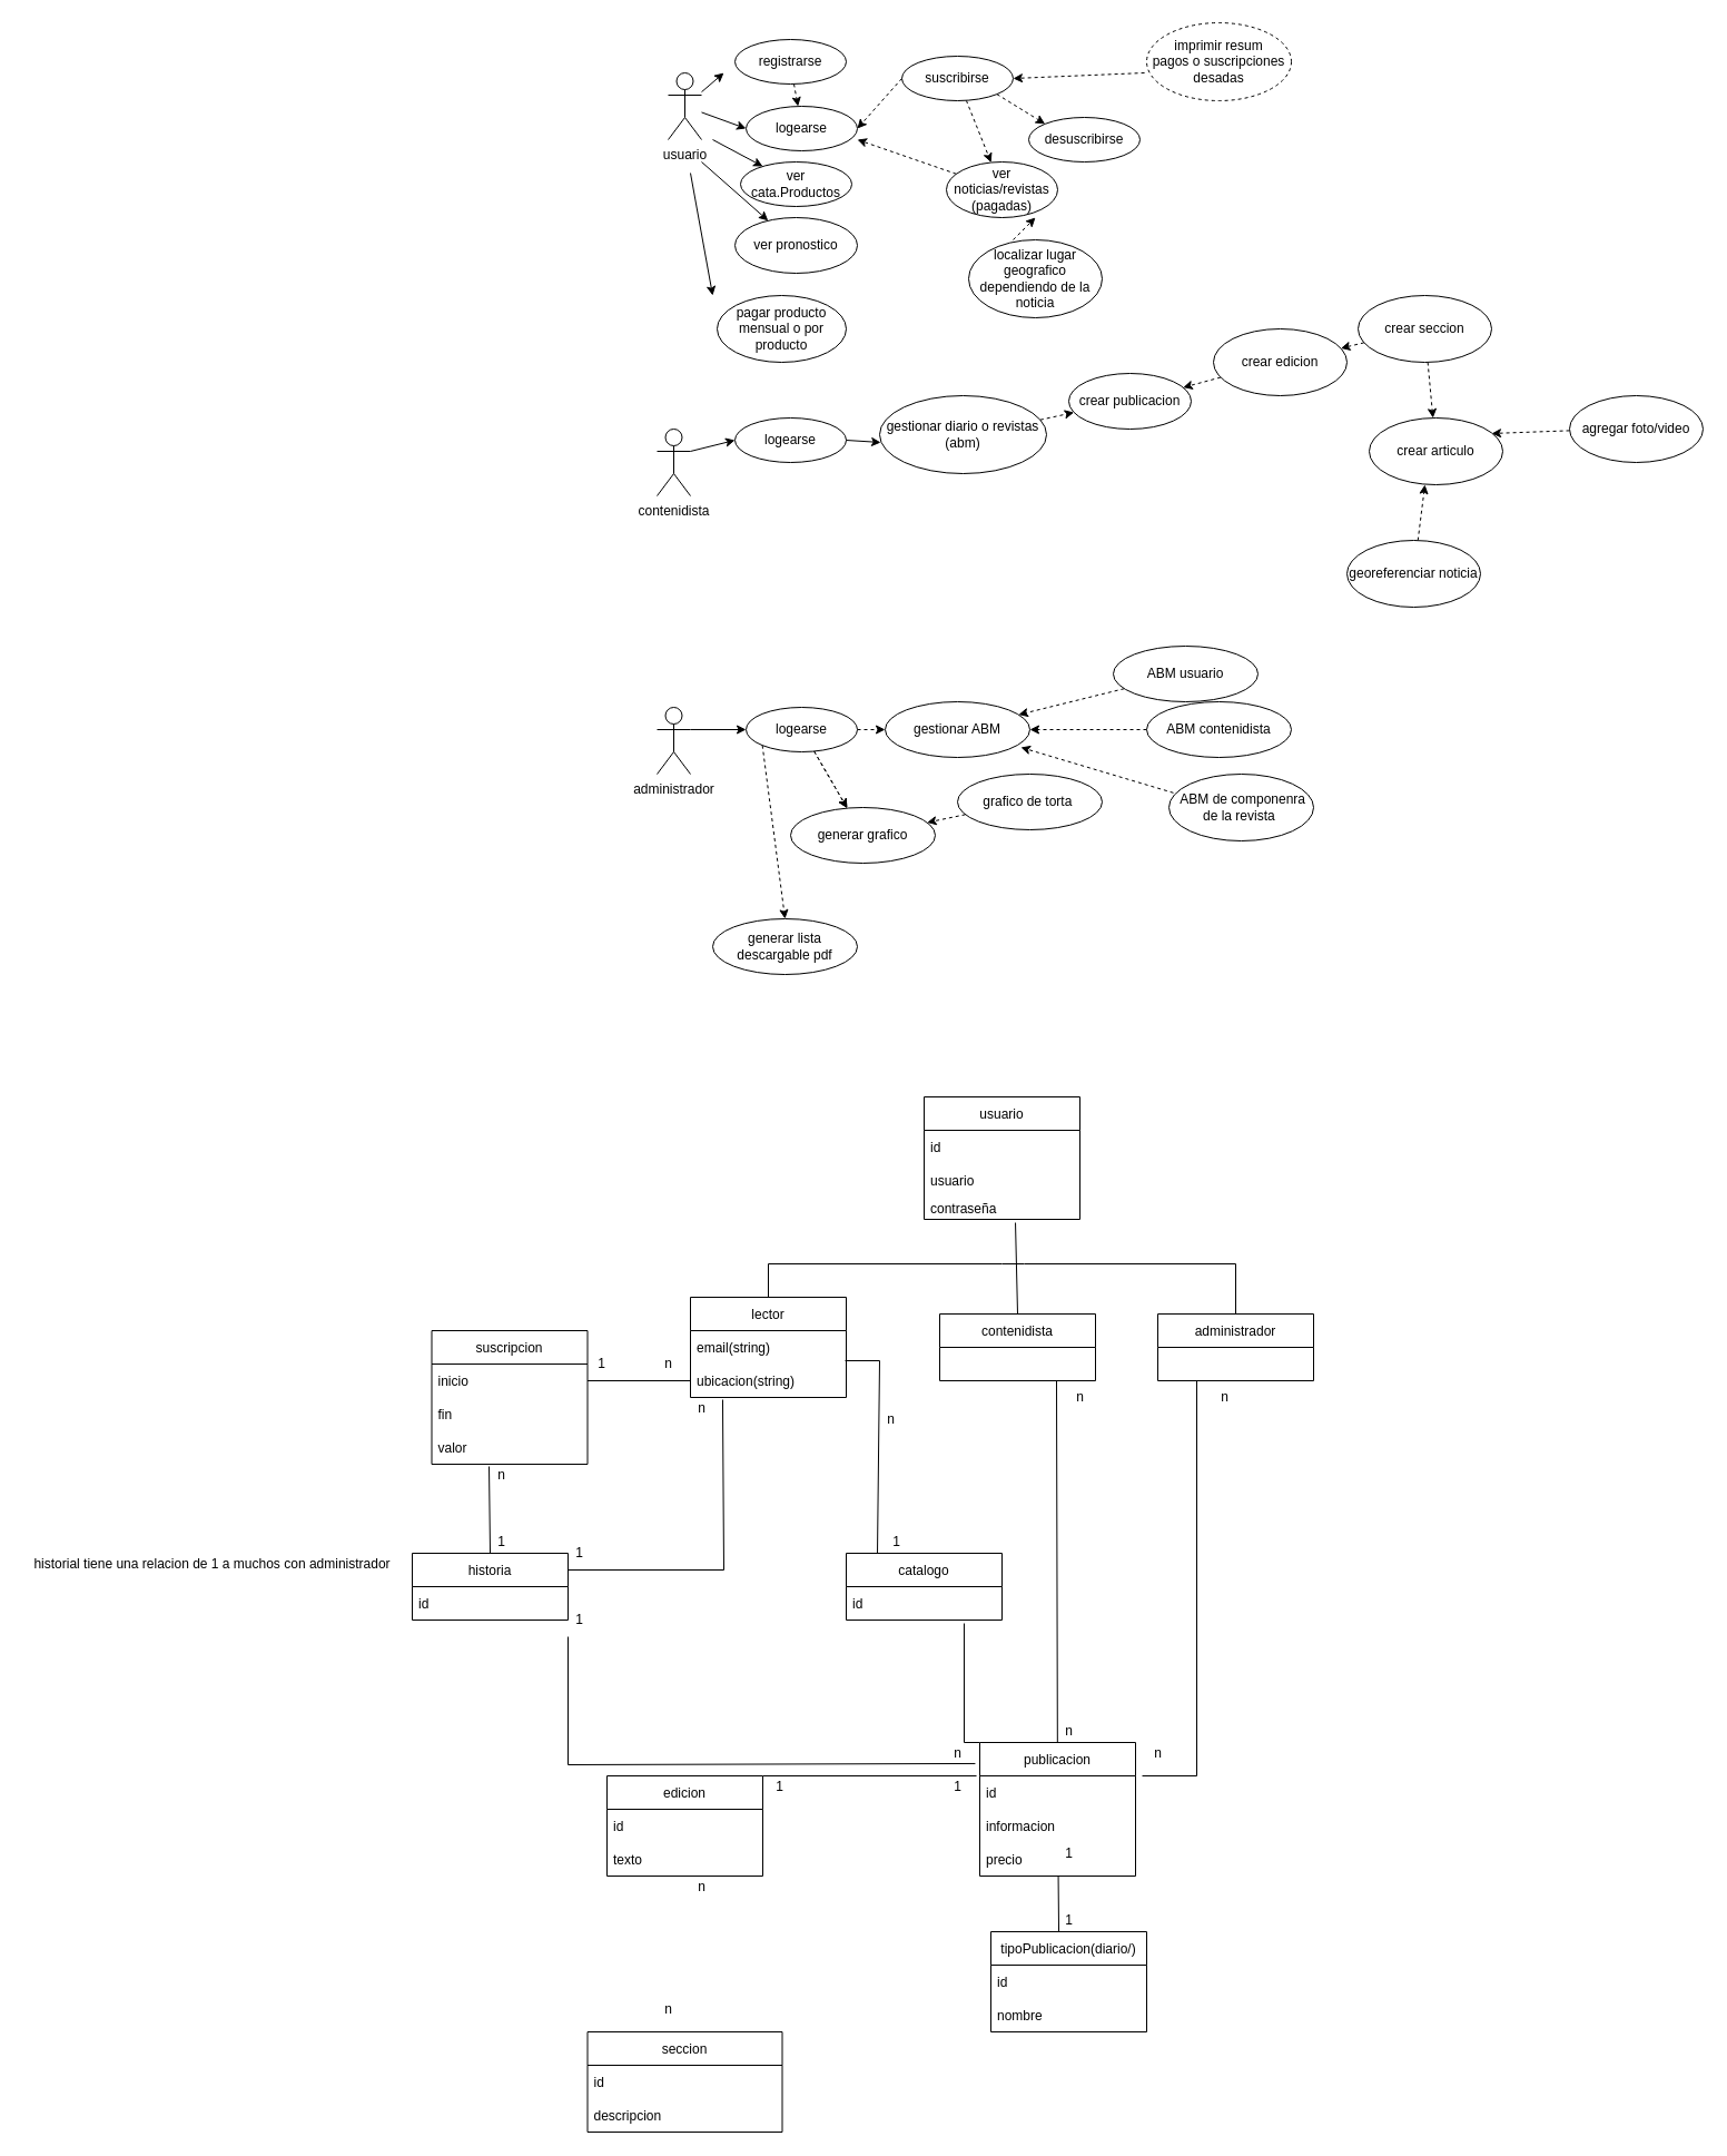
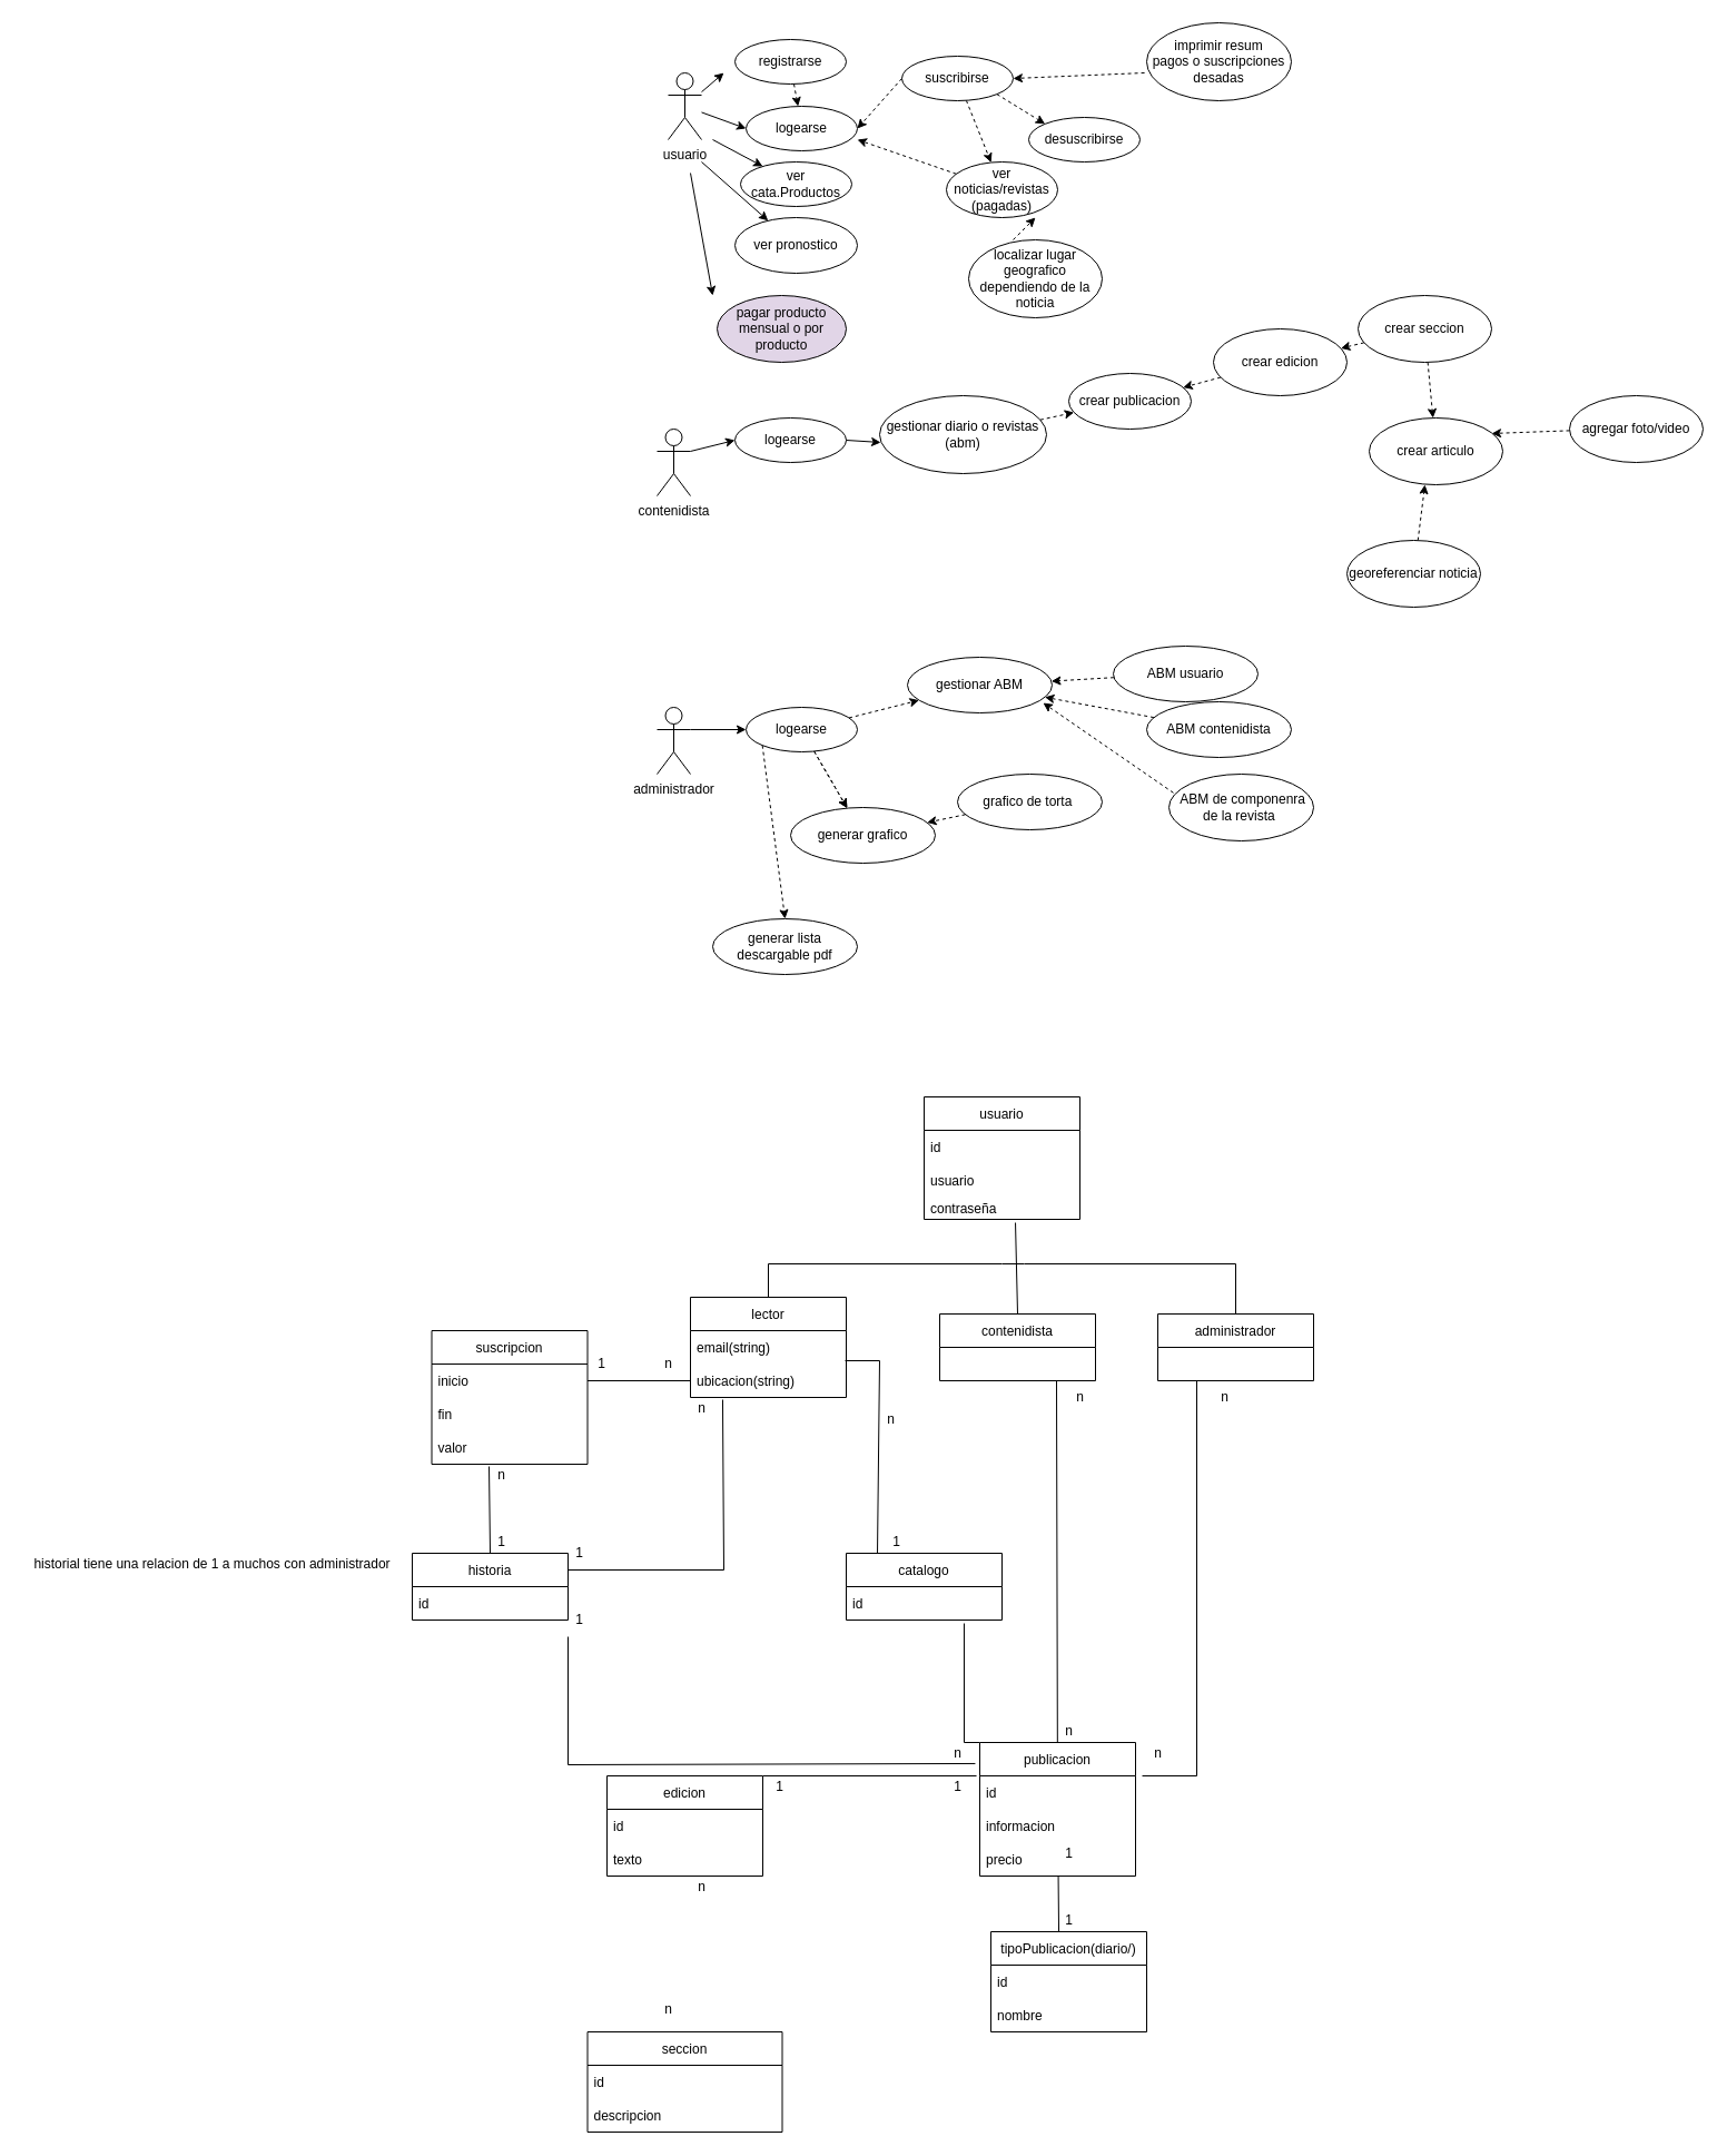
- <mxCell id="13" value="imprimir resum&lt;br&gt;pagos o suscripciones desadas" style="ellipse;whiteSpace=wrap;html=1;align=center;newEdgeStyle={&quot;edgeStyle&quot;:&quot;entityRelationEdgeStyle&quot;,&quot;startArrow&quot;:&quot;none&quot;,&quot;endArrow&quot;:&quot;none&quot;,&quot;segment&quot;:10,&quot;curved&quot;:1};treeFolding=1;treeMoving=1;dashed=1;" vertex="1" parent="1"><mxGeometry x="1030" y="20" width="130" height="70" as="geometry" /></mxCell>
+ <mxCell id="13" value="imprimir resum&lt;br&gt;pagos o suscripciones desadas" style="ellipse;whiteSpace=wrap;html=1;align=center;newEdgeStyle={&quot;edgeStyle&quot;:&quot;entityRelationEdgeStyle&quot;,&quot;startArrow&quot;:&quot;none&quot;,&quot;endArrow&quot;:&quot;none&quot;,&quot;segment&quot;:10,&quot;curved&quot;:1};treeFolding=1;treeMoving=1;" vertex="1" parent="1"><mxGeometry x="1030" y="20" width="130" height="70" as="geometry" /></mxCell>
- <mxCell id="10" value="pagar producto mensual o por producto" style="ellipse;whiteSpace=wrap;html=1;align=center;newEdgeStyle={&quot;edgeStyle&quot;:&quot;entityRelationEdgeStyle&quot;,&quot;startArrow&quot;:&quot;none&quot;,&quot;endArrow&quot;:&quot;none&quot;,&quot;segment&quot;:10,&quot;curved&quot;:1};treeFolding=1;treeMoving=1;" vertex="1" parent="1"><mxGeometry x="644" y="265" width="116" height="60" as="geometry" /></mxCell>
+ <mxCell id="10" value="pagar producto mensual o por producto" style="ellipse;whiteSpace=wrap;html=1;align=center;newEdgeStyle={&quot;edgeStyle&quot;:&quot;entityRelationEdgeStyle&quot;,&quot;startArrow&quot;:&quot;none&quot;,&quot;endArrow&quot;:&quot;none&quot;,&quot;segment&quot;:10,&quot;curved&quot;:1};treeFolding=1;treeMoving=1;fillColor=#e1d5e7;" vertex="1" parent="1"><mxGeometry x="644" y="265" width="116" height="60" as="geometry" /></mxCell>
- <mxCell id="48" value="gestionar ABM&lt;br&gt;" style="ellipse;whiteSpace=wrap;html=1;" vertex="1" parent="1"><mxGeometry x="795" y="630" width="130" height="50" as="geometry" /></mxCell>
+ <mxCell id="48" value="gestionar ABM&lt;br&gt;" style="ellipse;whiteSpace=wrap;html=1;" vertex="1" parent="1"><mxGeometry x="815" y="590" width="130" height="50" as="geometry" /></mxCell>
